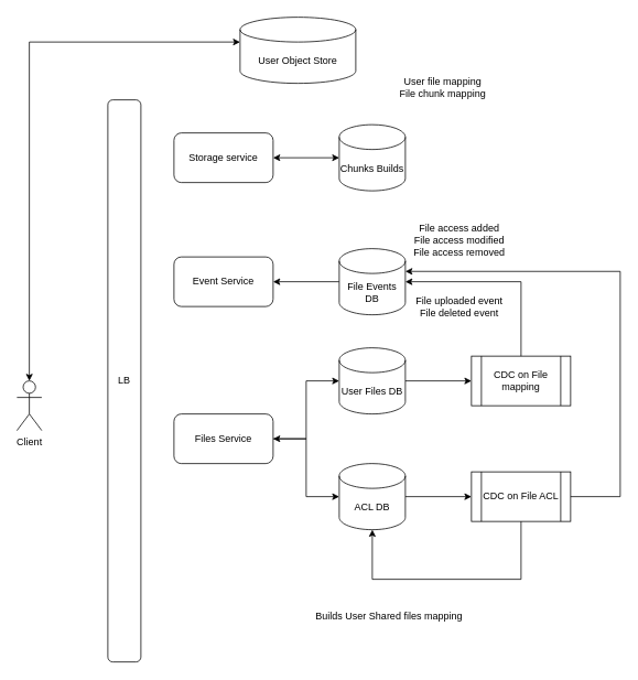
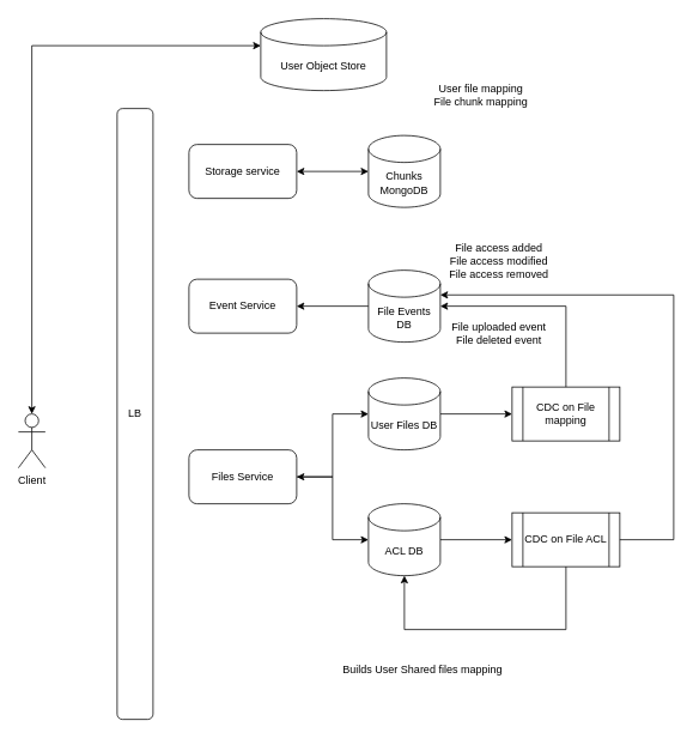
- <mxCell id="8" value="Chunks Builds" style="shape=cylinder3;whiteSpace=wrap;html=1;boundedLbl=1;backgroundOutline=1;size=15;" vertex="1" parent="1"><mxGeometry x="410" y="150" width="80" height="80" as="geometry" /></mxCell>
+ <mxCell id="8" value="Chunks MongoDB" style="shape=cylinder3;whiteSpace=wrap;html=1;boundedLbl=1;backgroundOutline=1;size=15;" vertex="1" parent="1"><mxGeometry x="410" y="150" width="80" height="80" as="geometry" /></mxCell>
